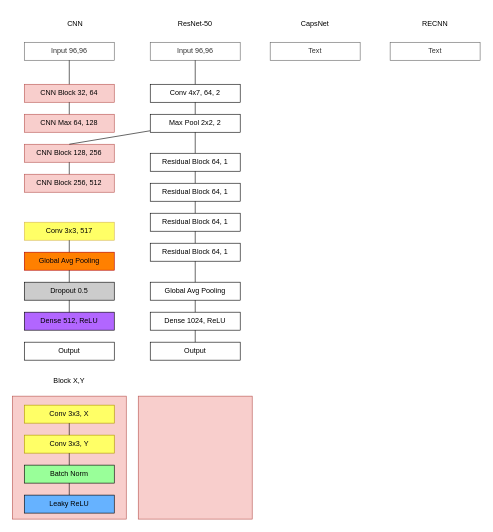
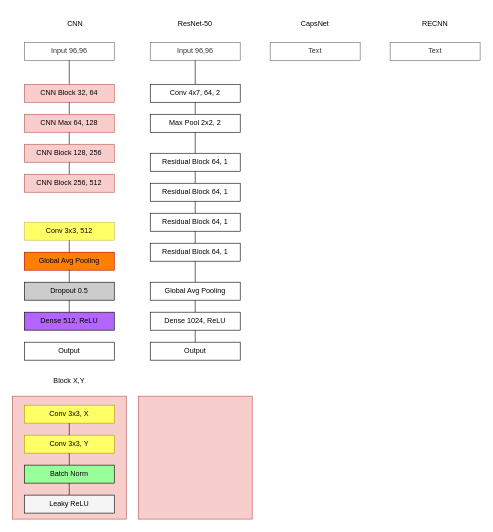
- <mxCell id="31" value="" style="endArrow=none;html=1;exitX=0.5;exitY=0;exitDx=0;exitDy=0;" parent="1" source="19" target="36" edge="1"><mxGeometry width="50" height="50" relative="1" as="geometry"><mxPoint x="138" y="160" as="sourcePoint" /><mxPoint x="138" y="120" as="targetPoint" /></mxGeometry></mxCell>
+ <mxCell id="31" value="" style="endArrow=none;html=1;entryX=0.5;entryY=1;entryDx=0;entryDy=0;exitX=0.5;exitY=0;exitDx=0;exitDy=0;" parent="1" source="19" target="18" edge="1"><mxGeometry width="50" height="50" relative="1" as="geometry"><mxPoint x="138" y="160" as="sourcePoint" /><mxPoint x="138" y="120" as="targetPoint" /></mxGeometry></mxCell>
- <mxCell id="20" value="Conv 3x3, 517" style="rounded=0;whiteSpace=wrap;html=1;fillColor=#FFFF66;strokeColor=#d6b656;" parent="1" vertex="1"><mxGeometry x="40" y="370" width="150" height="30" as="geometry" /></mxCell>
+ <mxCell id="20" value="Conv 3x3, 512" style="rounded=0;whiteSpace=wrap;html=1;fillColor=#FFFF66;strokeColor=#d6b656;" parent="1" vertex="1"><mxGeometry x="40" y="370" width="150" height="30" as="geometry" /></mxCell>
- <mxCell id="34" value="Leaky ReLU" style="rounded=0;whiteSpace=wrap;html=1;fillColor=#66B2FF;" parent="1" vertex="1"><mxGeometry x="40" y="825" width="150" height="30" as="geometry" /></mxCell>
+ <mxCell id="34" value="Leaky ReLU" style="rounded=0;whiteSpace=wrap;html=1;fillColor=#f5f5f5;" parent="1" vertex="1"><mxGeometry x="40" y="825" width="150" height="30" as="geometry" /></mxCell>
